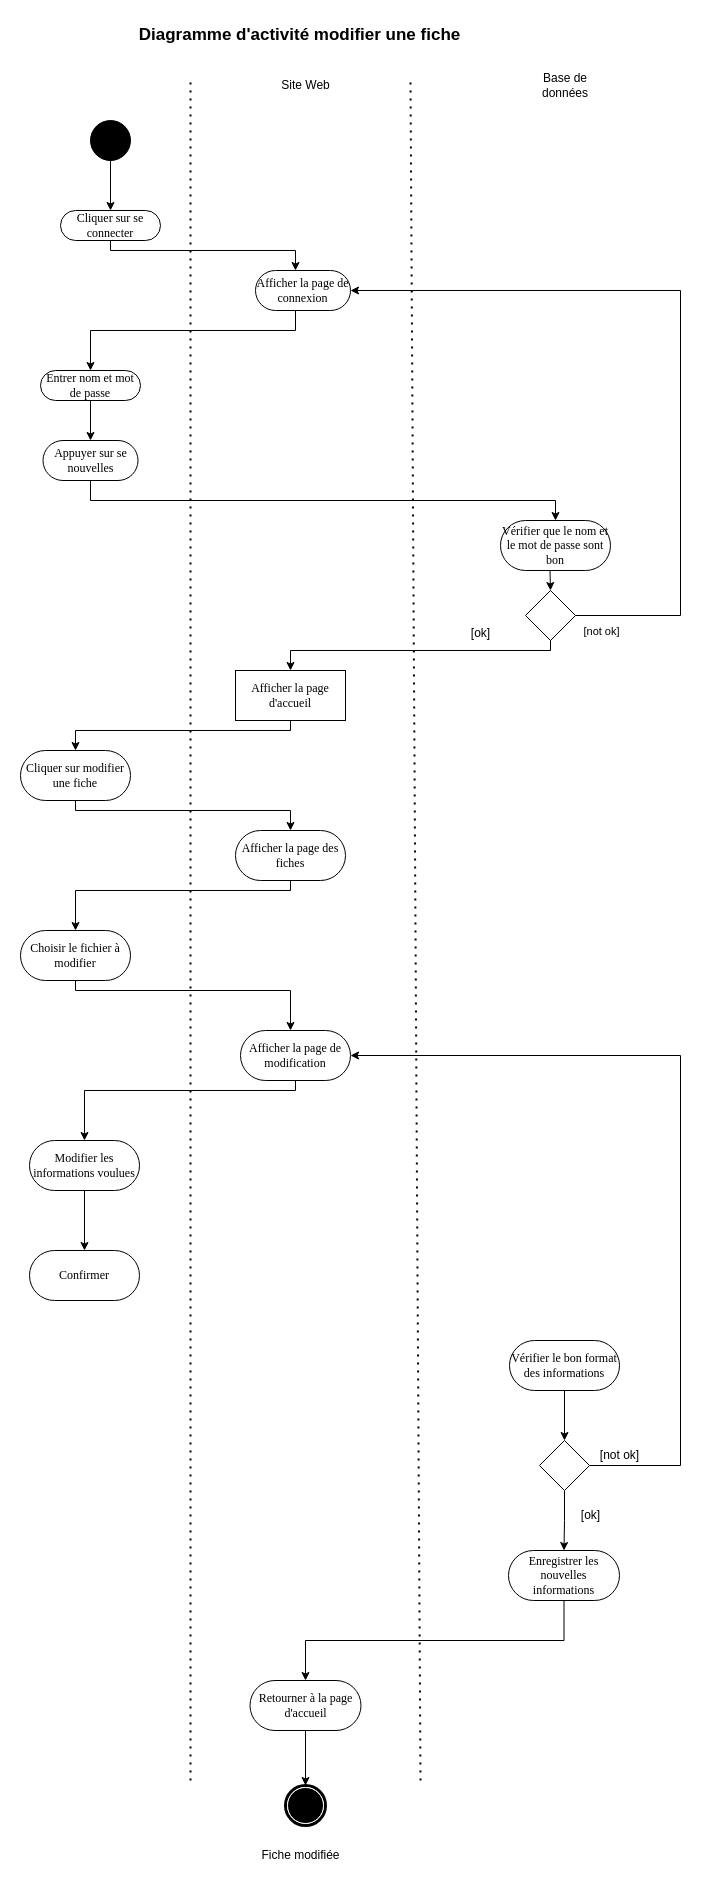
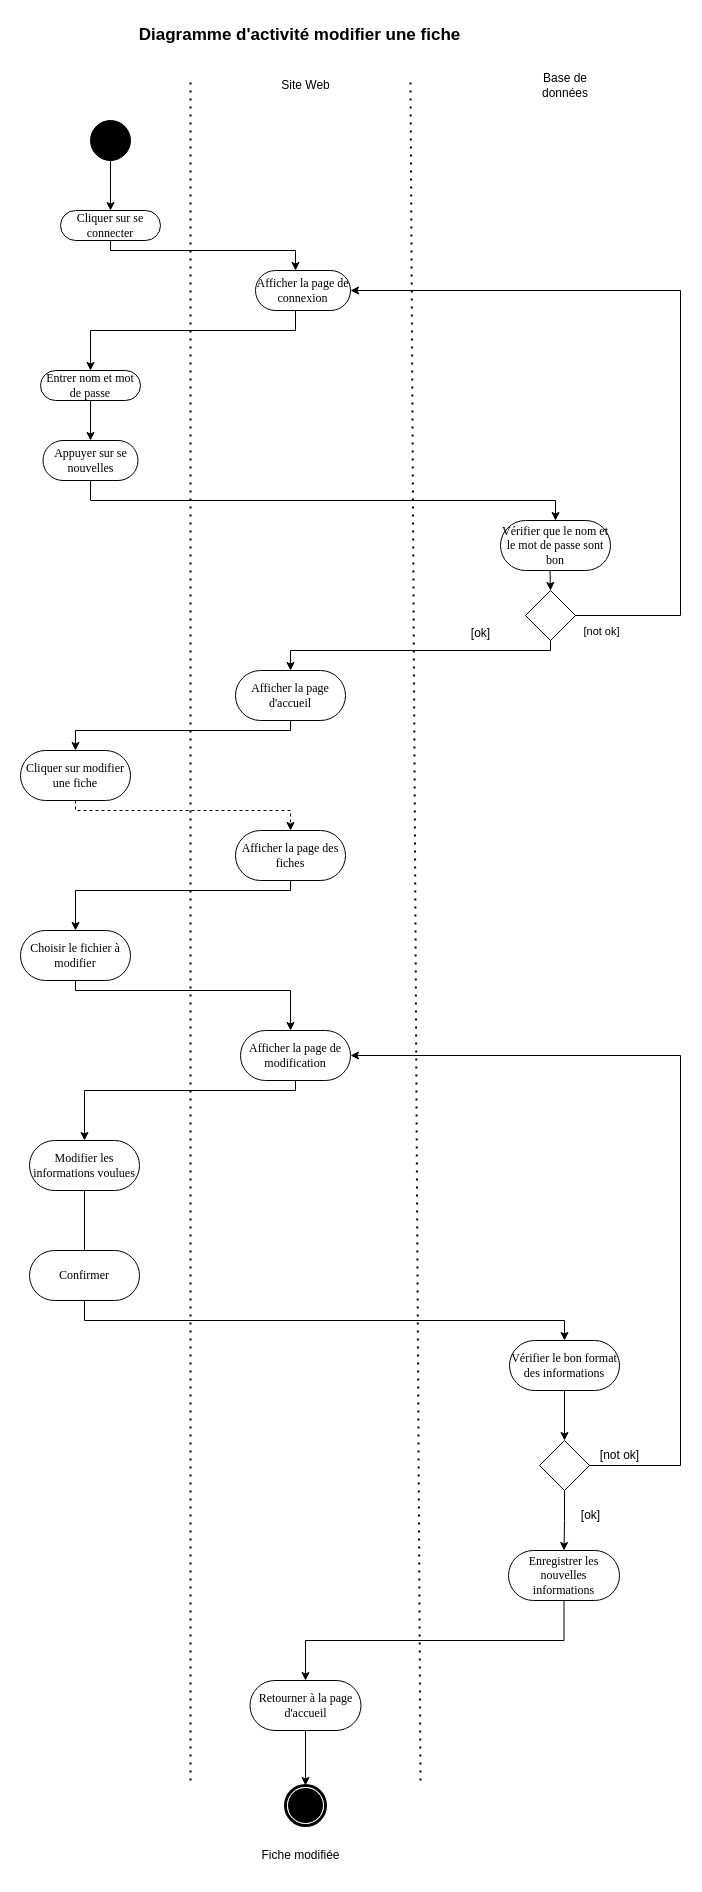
- <mxCell id="18" value="Afficher la page d'accueil" style="whiteSpace=wrap;html=1;shadow=0;comic=0;labelBackgroundColor=none;strokeWidth=1;fontFamily=Verdana;fontSize=12;align=center;arcSize=50;rounded=0;" vertex="1" parent="1"><mxGeometry x="235" y="670" width="110" height="50" as="geometry" /></mxCell>
+ <mxCell id="18" value="Afficher la page d'accueil" style="rounded=1;whiteSpace=wrap;html=1;shadow=0;comic=0;labelBackgroundColor=none;strokeWidth=1;fontFamily=Verdana;fontSize=12;align=center;arcSize=50;" vertex="1" parent="1"><mxGeometry x="235" y="670" width="110" height="50" as="geometry" /></mxCell>
- <mxCell id="26" style="edgeStyle=orthogonalEdgeStyle;rounded=0;orthogonalLoop=1;jettySize=auto;html=1;entryX=0.5;entryY=0;entryDx=0;entryDy=0;" edge="1" parent="1" source="27" target="29"><mxGeometry relative="1" as="geometry"><Array as="points"><mxPoint x="75" y="810" /><mxPoint x="290" y="810" /></Array></mxGeometry></mxCell>
+ <mxCell id="26" style="edgeStyle=orthogonalEdgeStyle;rounded=0;orthogonalLoop=1;jettySize=auto;html=1;entryX=0.5;entryY=0;entryDx=0;entryDy=0;dashed=1;" edge="1" parent="1" source="27" target="29"><mxGeometry relative="1" as="geometry"><Array as="points"><mxPoint x="75" y="810" /><mxPoint x="290" y="810" /></Array></mxGeometry></mxCell>
- <mxCell id="32" style="edgeStyle=orthogonalEdgeStyle;rounded=0;orthogonalLoop=1;jettySize=auto;html=1;entryX=0.5;entryY=0;entryDx=0;entryDy=0;" edge="1" parent="1" source="33" target="35"><mxGeometry relative="1" as="geometry"><mxPoint x="84" y="1250" as="targetPoint" /></mxGeometry></mxCell>
+ <mxCell id="32" style="edgeStyle=orthogonalEdgeStyle;rounded=0;orthogonalLoop=1;jettySize=auto;html=1;entryX=0.5;entryY=0;entryDx=0;entryDy=0;endArrow=none;" edge="1" parent="1" source="33" target="35"><mxGeometry relative="1" as="geometry"><mxPoint x="84" y="1250" as="targetPoint" /></mxGeometry></mxCell>
+ <mxCell id="34" style="edgeStyle=orthogonalEdgeStyle;rounded=0;orthogonalLoop=1;jettySize=auto;html=1;" edge="1" parent="1" source="35" target="37"><mxGeometry relative="1" as="geometry"><Array as="points"><mxPoint x="84" y="1320" /><mxPoint x="564" y="1320" /></Array></mxGeometry></mxCell>
